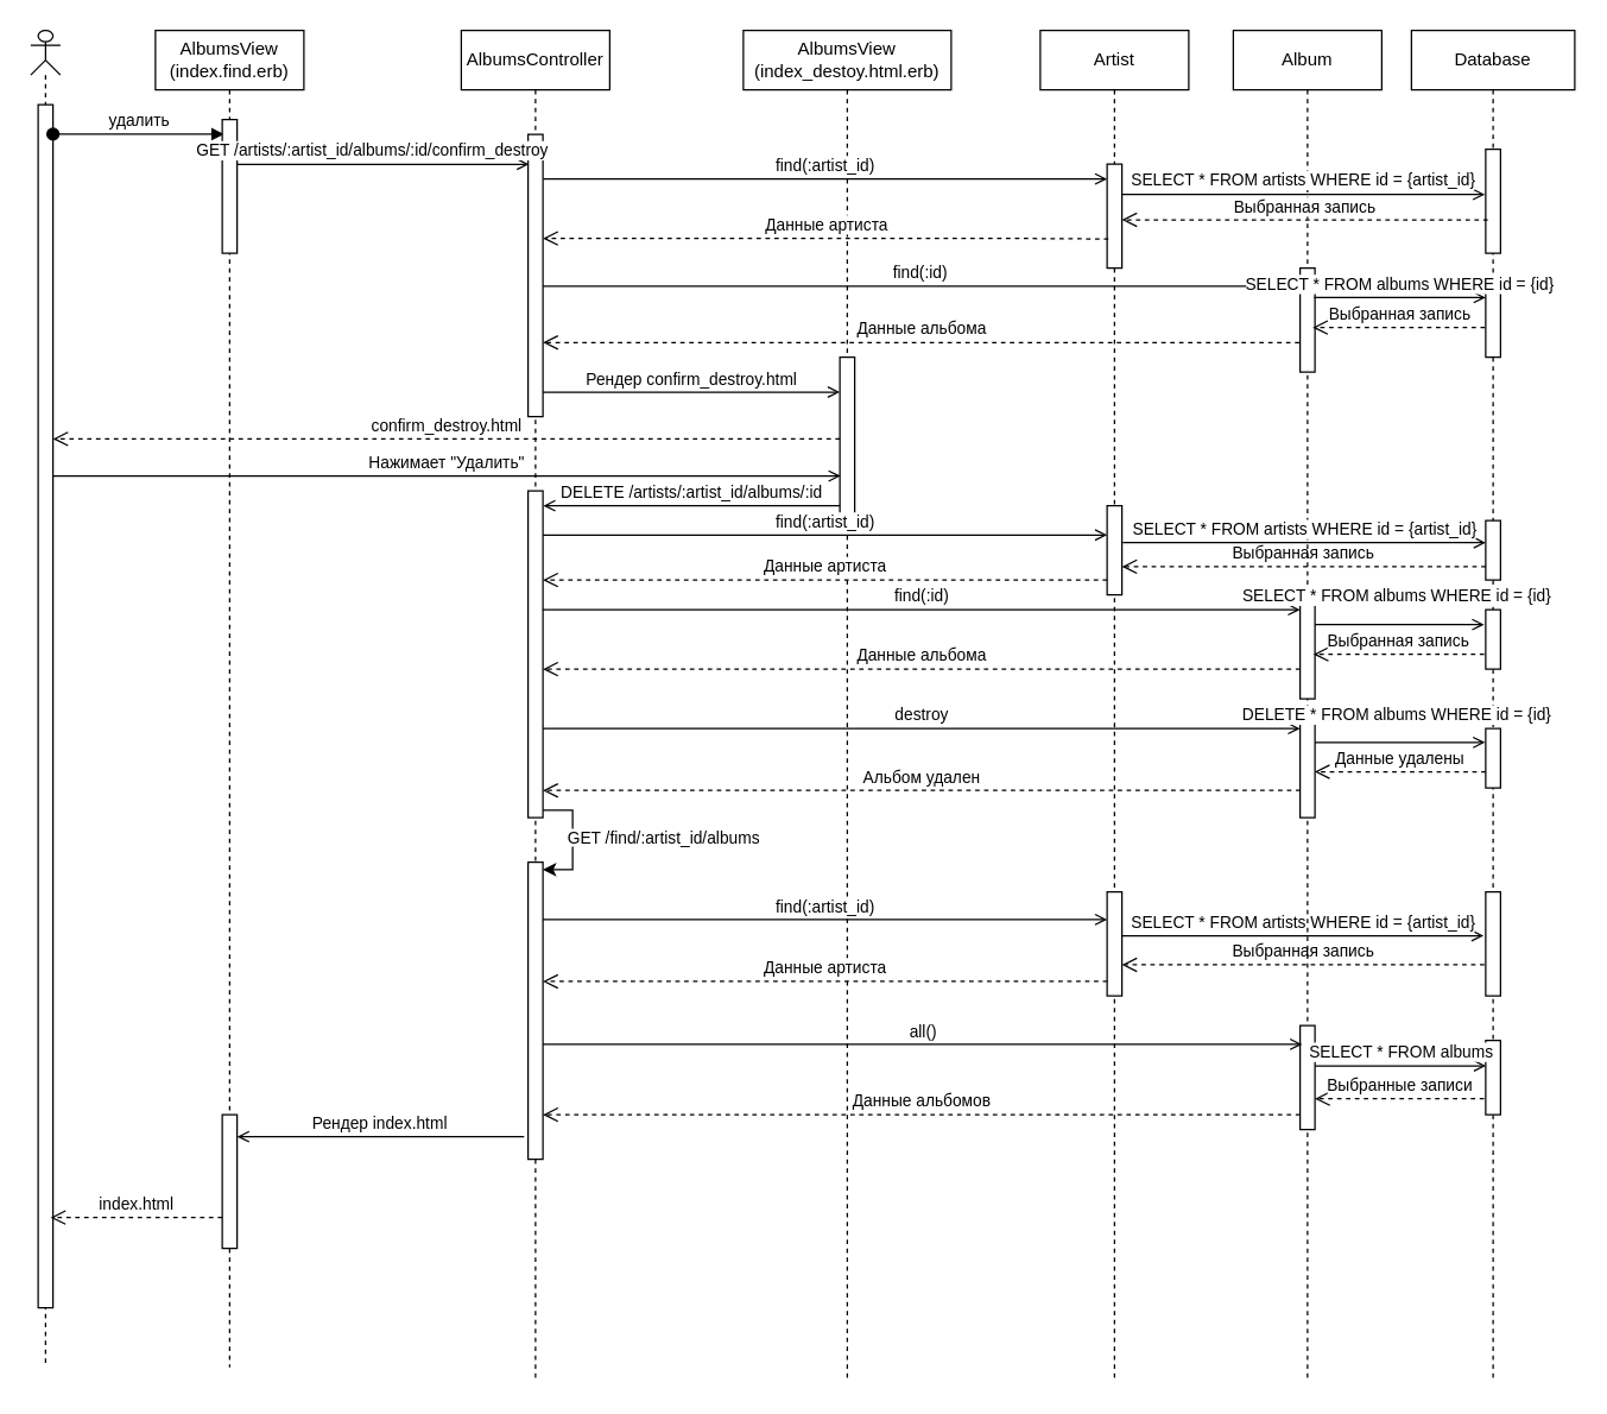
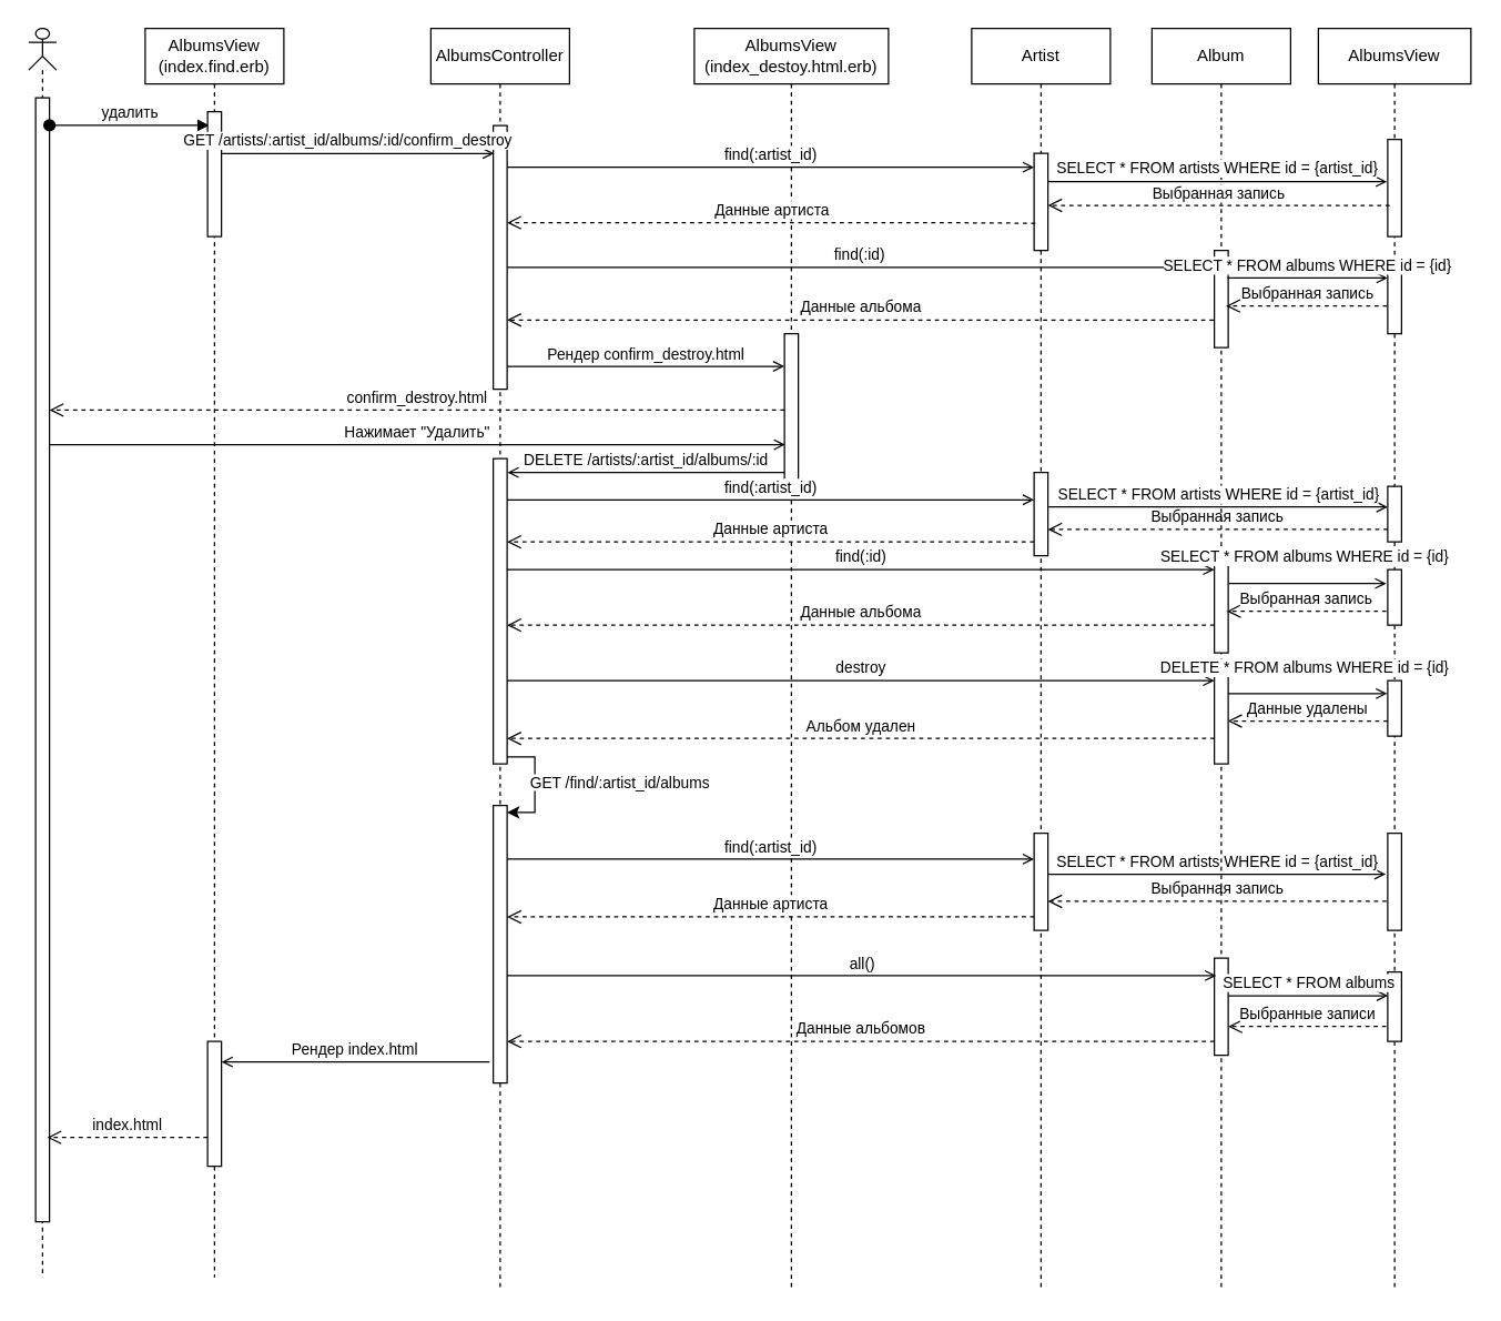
- <mxCell id="18" value="Database" style="shape=umlLifeline;perimeter=lifelinePerimeter;whiteSpace=wrap;html=1;container=1;dropTarget=0;collapsible=0;recursiveResize=0;outlineConnect=0;portConstraint=eastwest;newEdgeStyle={&quot;curved&quot;:0,&quot;rounded&quot;:0};" parent="1" vertex="1"><mxGeometry x="950" y="20" width="110" height="910" as="geometry" /></mxCell>
+ <mxCell id="18" value="AlbumsView" style="shape=umlLifeline;perimeter=lifelinePerimeter;whiteSpace=wrap;html=1;container=1;dropTarget=0;collapsible=0;recursiveResize=0;outlineConnect=0;portConstraint=eastwest;newEdgeStyle={&quot;curved&quot;:0,&quot;rounded&quot;:0};" parent="1" vertex="1"><mxGeometry x="950" y="20" width="110" height="910" as="geometry" /></mxCell>
